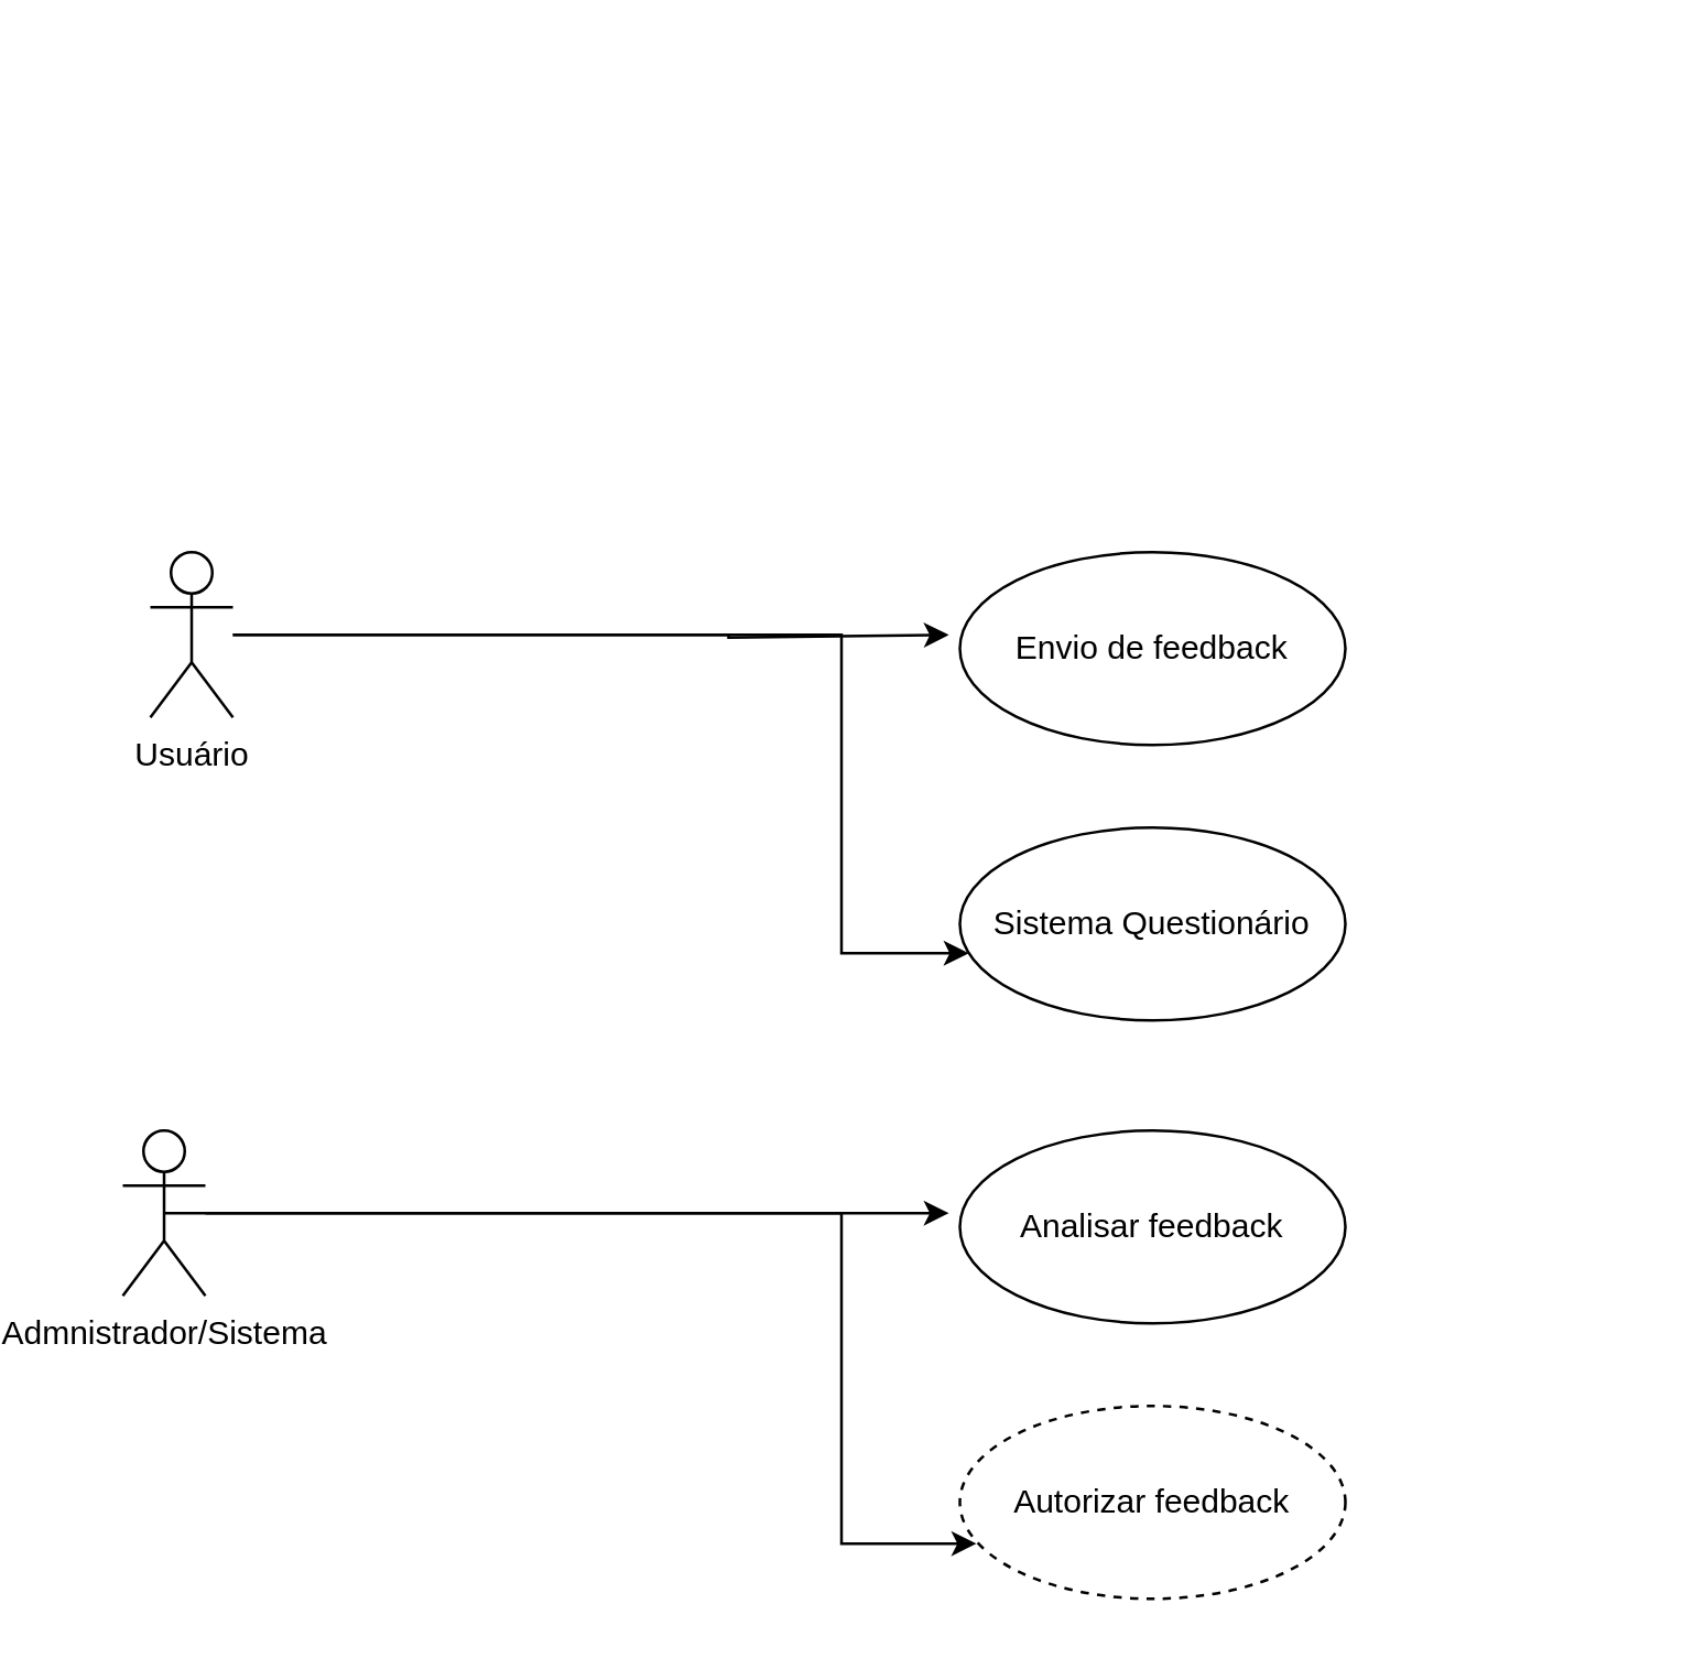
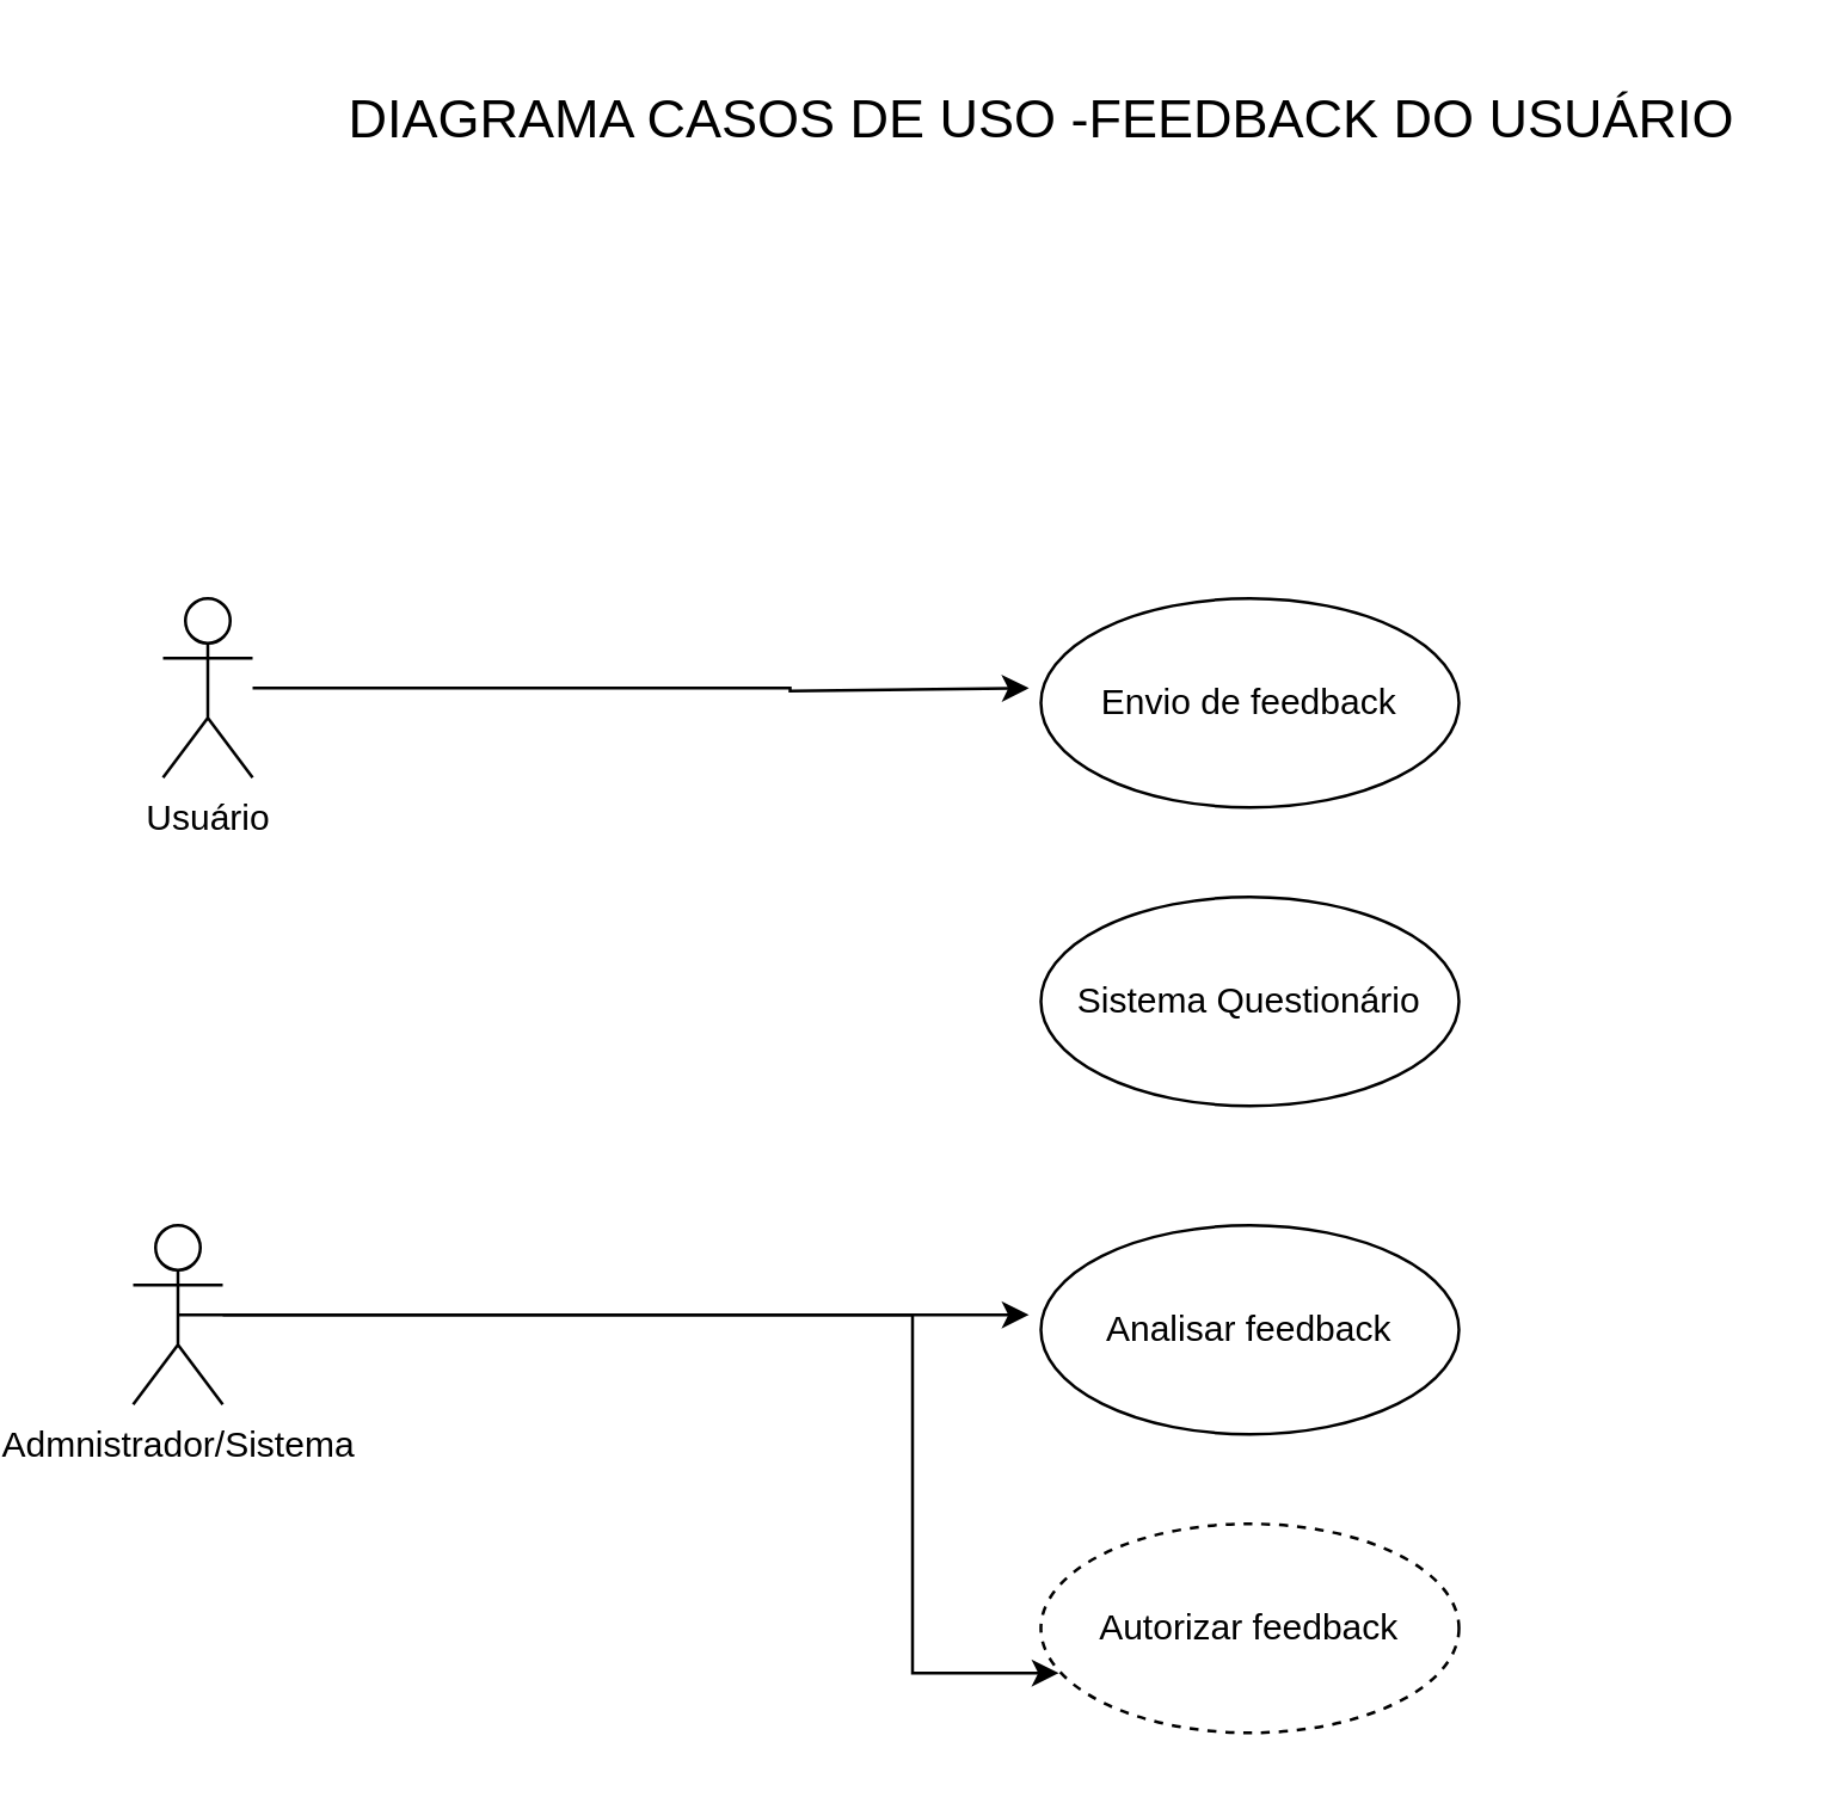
+ <mxCell id="12" value="&lt;font style=&quot;font-size: 18px;&quot;&gt;DIAGRAMA CASOS DE USO -FEEDBACK DO USUÁRIO&lt;/font&gt;" style="text;html=1;align=center;verticalAlign=middle;resizable=0;points=[];autosize=1;strokeColor=none;fillColor=none;" vertex="1" parent="1"><mxGeometry x="79" y="20" width="490" height="40" as="geometry" /></mxCell>
- <mxCell id="3" style="edgeStyle=orthogonalEdgeStyle;rounded=0;orthogonalLoop=1;jettySize=auto;html=1;entryX=0.023;entryY=0.652;entryDx=0;entryDy=0;entryPerimeter=0;" edge="1" parent="1" source="4" target="6"><mxGeometry relative="1" as="geometry"><mxPoint x="280" y="350" as="targetPoint" /><Array as="points"><mxPoint x="281" y="230" /><mxPoint x="281" y="346" /></Array></mxGeometry></mxCell>
